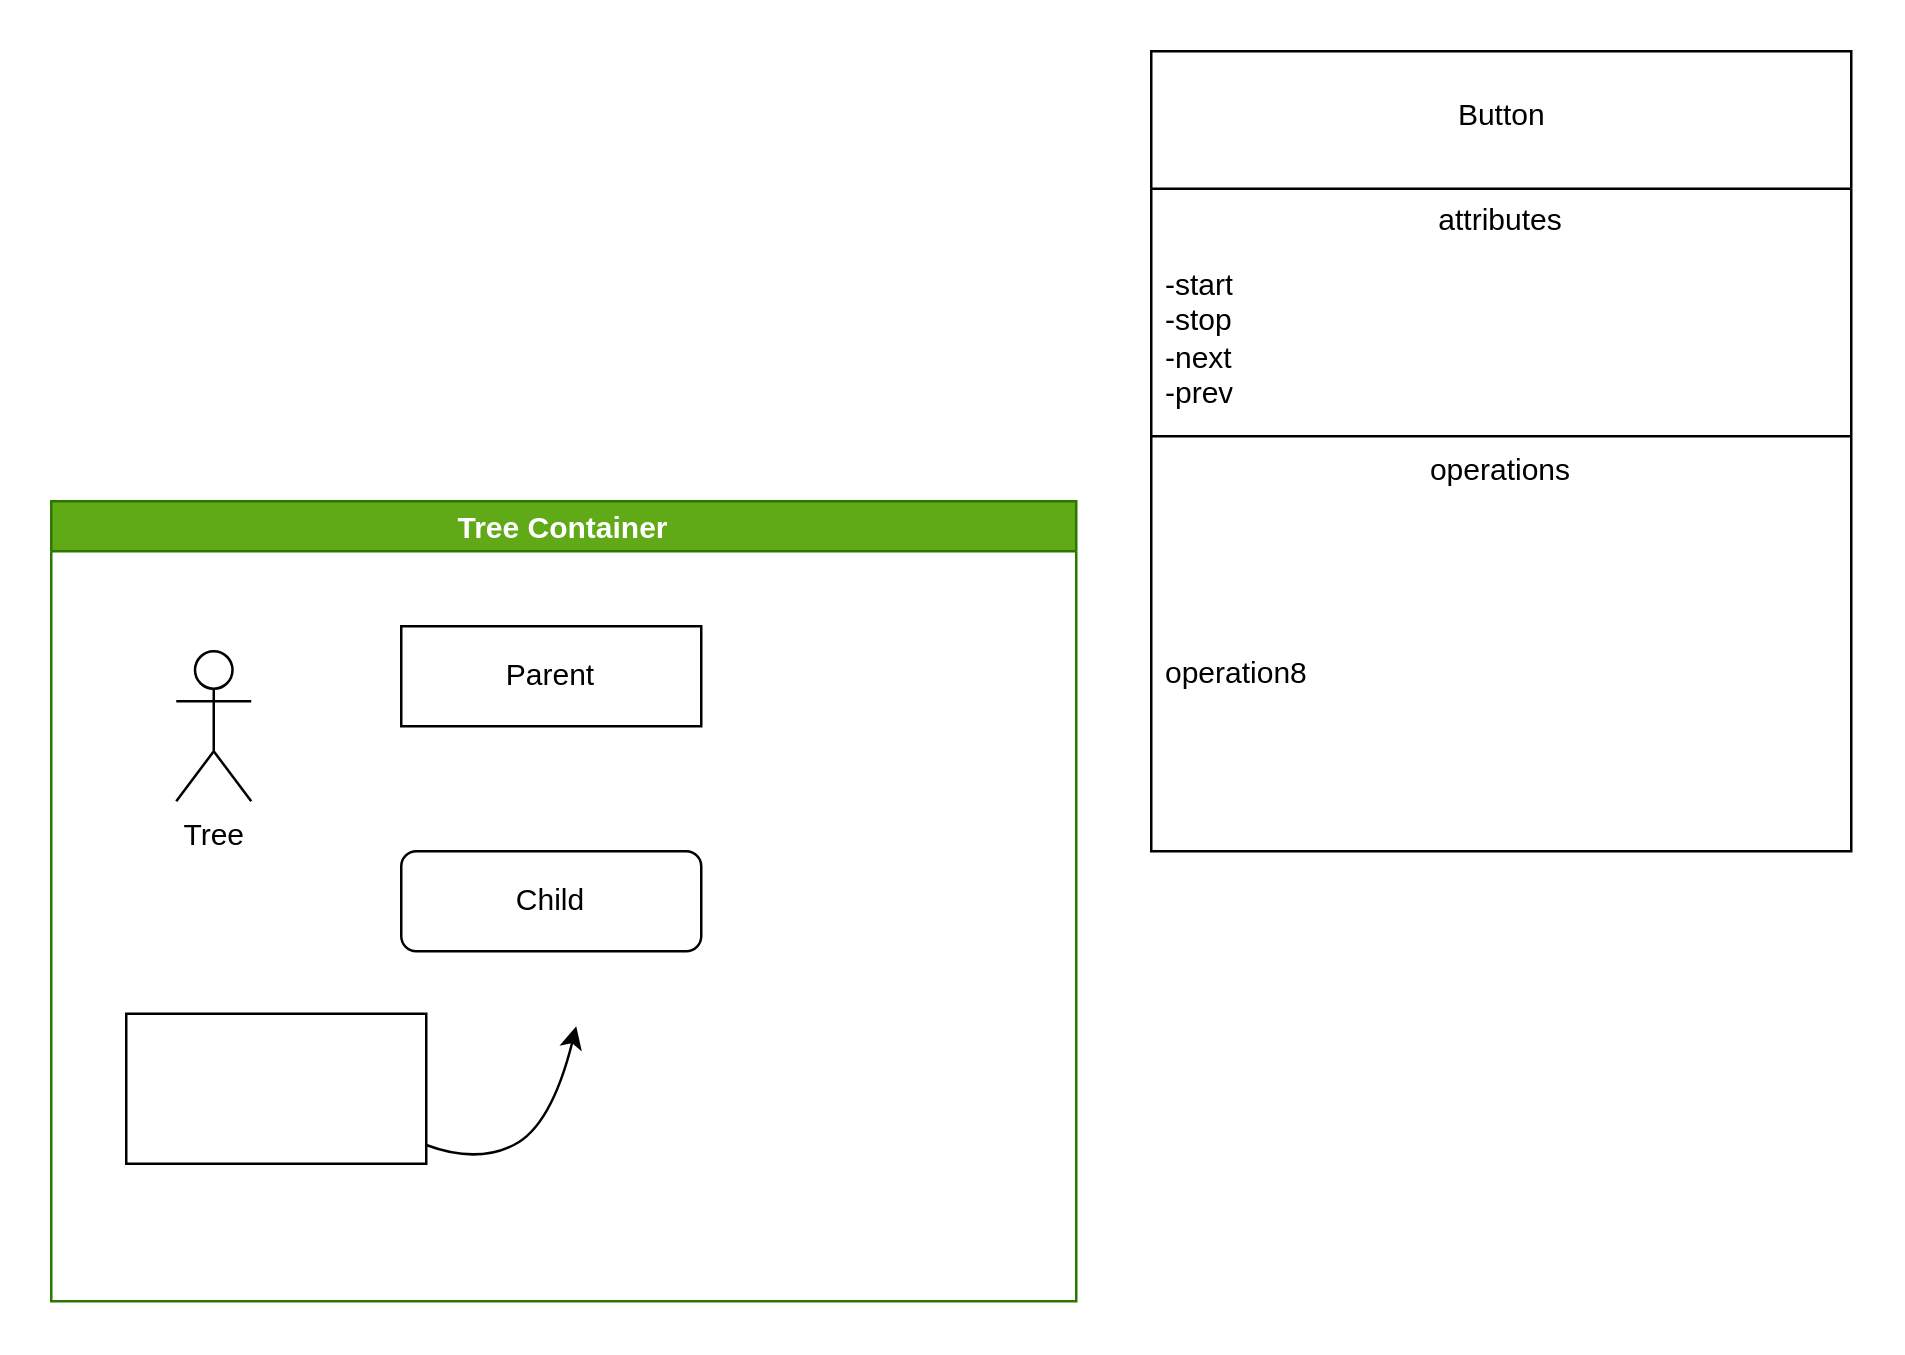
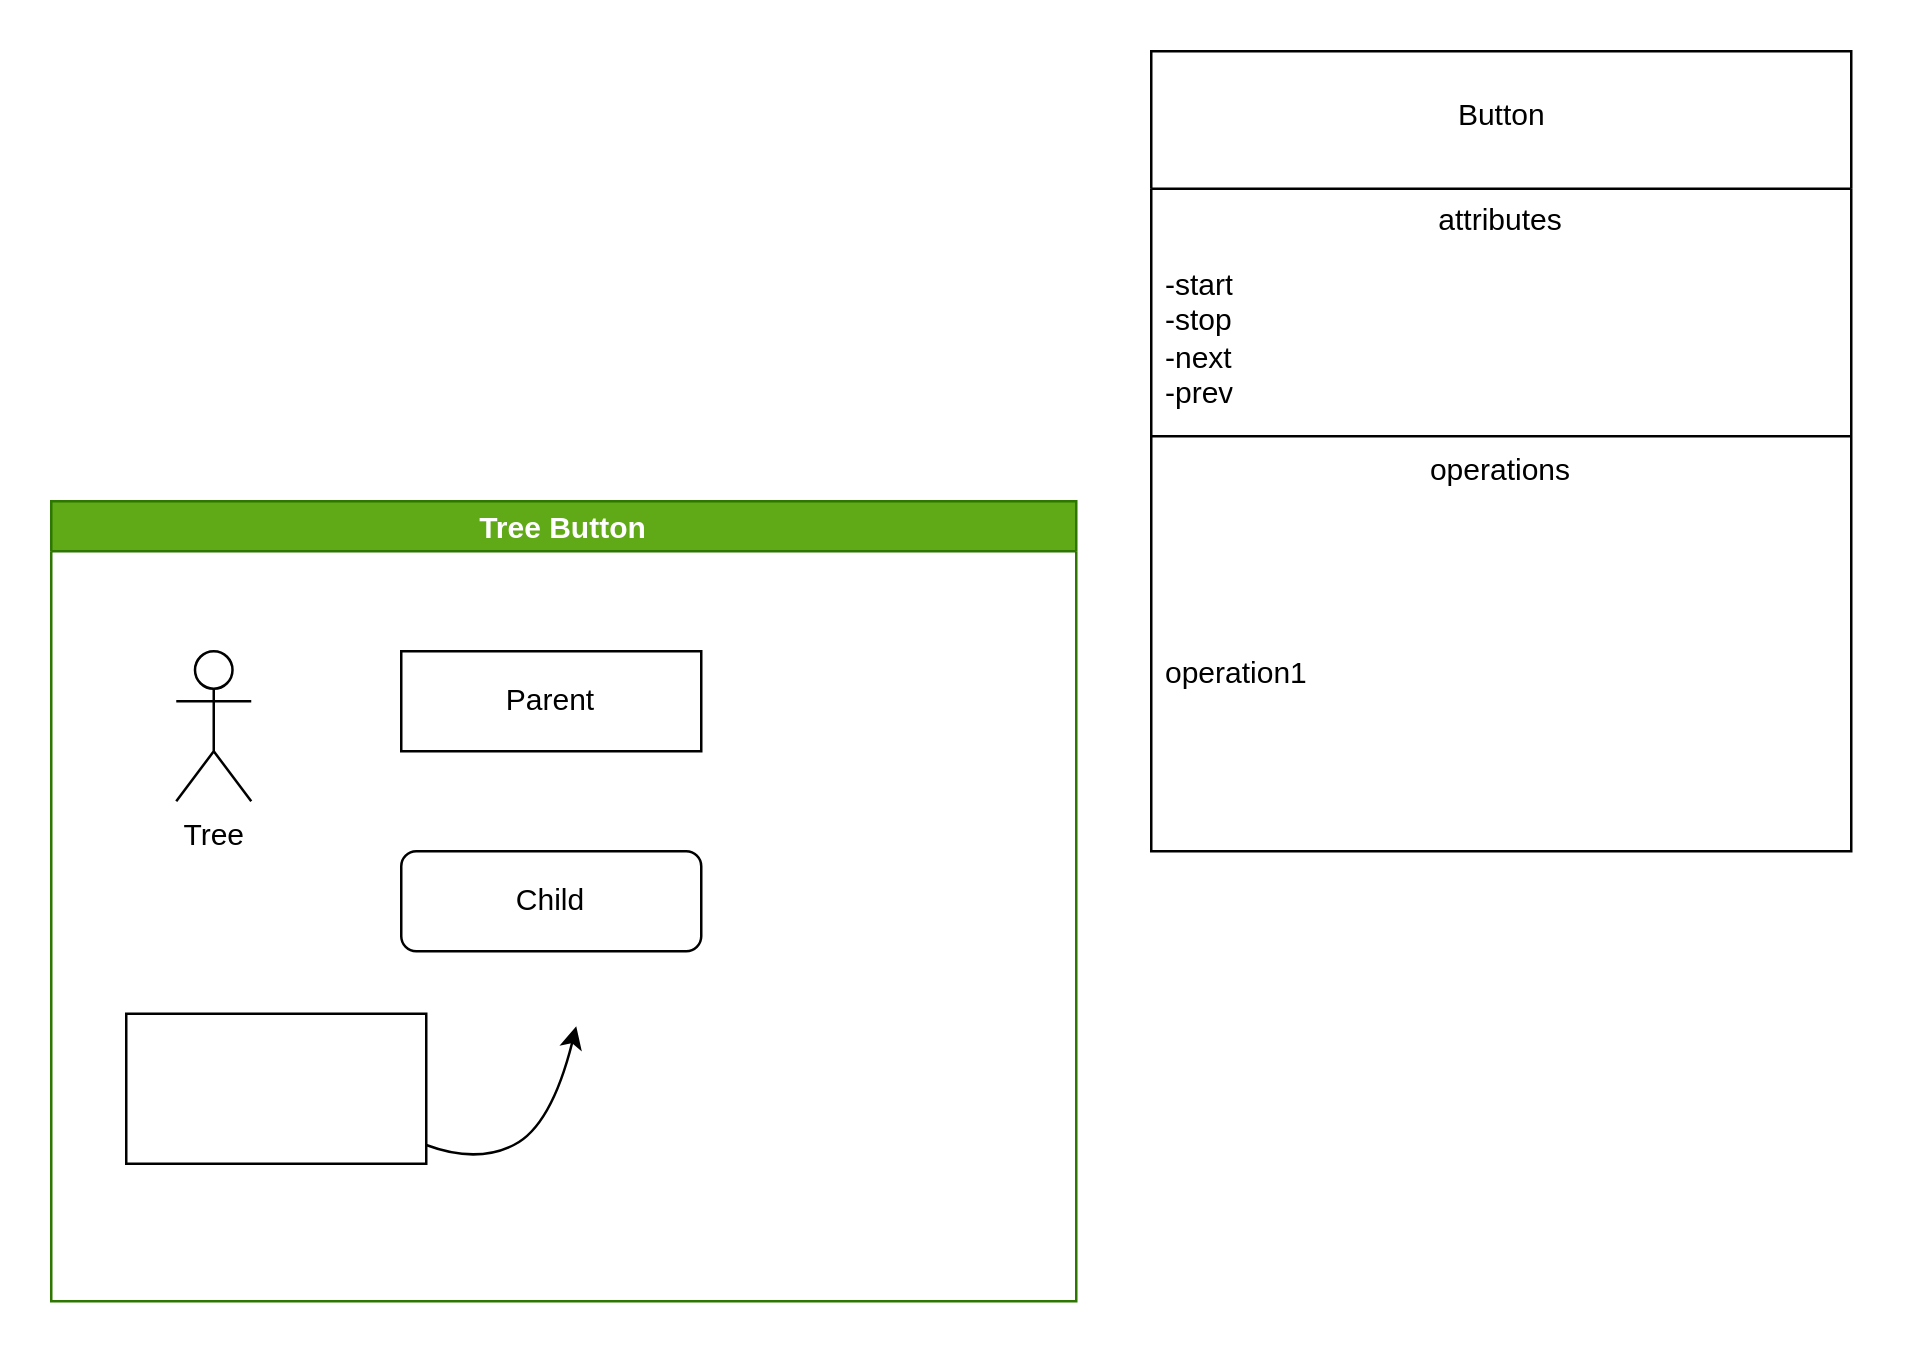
- <mxCell id="3" value="Tree Container" style="swimlane;startSize=20;horizontal=1;containerType=tree;fillColor=#60a917;strokeColor=#2D7600;fontColor=#ffffff;" vertex="1" parent="1"><mxGeometry x="20" y="200" width="410" height="320" as="geometry" /></mxCell>
+ <mxCell id="3" value="Tree Button" style="swimlane;startSize=20;horizontal=1;containerType=tree;fillColor=#60a917;strokeColor=#2D7600;fontColor=#ffffff;" vertex="1" parent="1"><mxGeometry x="20" y="200" width="410" height="320" as="geometry" /></mxCell>
- <mxCell id="13" value="operation8" style="text;html=1;strokeColor=none;fillColor=none;align=left;verticalAlign=middle;spacingLeft=4;spacingRight=4;overflow=hidden;rotatable=0;points=[[0,0.5],[1,0.5]];portConstraint=eastwest;" vertex="1" parent="8"><mxGeometry y="178" width="280" height="142" as="geometry" /></mxCell>
+ <mxCell id="13" value="operation1" style="text;html=1;strokeColor=none;fillColor=none;align=left;verticalAlign=middle;spacingLeft=4;spacingRight=4;overflow=hidden;rotatable=0;points=[[0,0.5],[1,0.5]];portConstraint=eastwest;" vertex="1" parent="8"><mxGeometry y="178" width="280" height="142" as="geometry" /></mxCell>
- <mxCell id="4" value="Parent" style="whiteSpace=wrap;html=1;treeFolding=1;treeMoving=1;newEdgeStyle={&quot;edgeStyle&quot;:&quot;elbowEdgeStyle&quot;,&quot;startArrow&quot;:&quot;none&quot;,&quot;endArrow&quot;:&quot;none&quot;};" vertex="1" parent="3"><mxGeometry x="140" y="50" width="120" height="40" as="geometry" /></mxCell>
+ <mxCell id="4" value="Parent" style="whiteSpace=wrap;html=1;treeFolding=1;treeMoving=1;newEdgeStyle={&quot;edgeStyle&quot;:&quot;elbowEdgeStyle&quot;,&quot;startArrow&quot;:&quot;none&quot;,&quot;endArrow&quot;:&quot;none&quot;};" vertex="1" parent="3"><mxGeometry x="140" y="60" width="120" height="40" as="geometry" /></mxCell>
